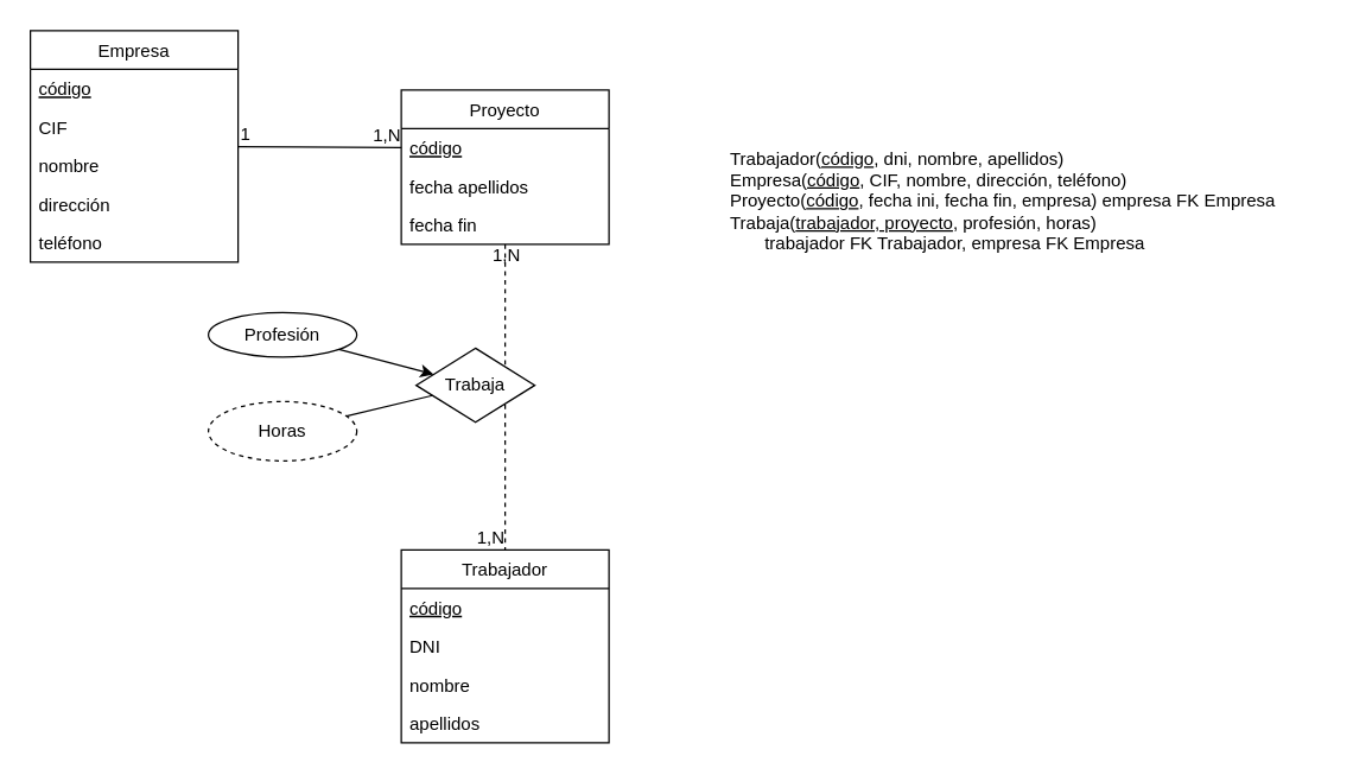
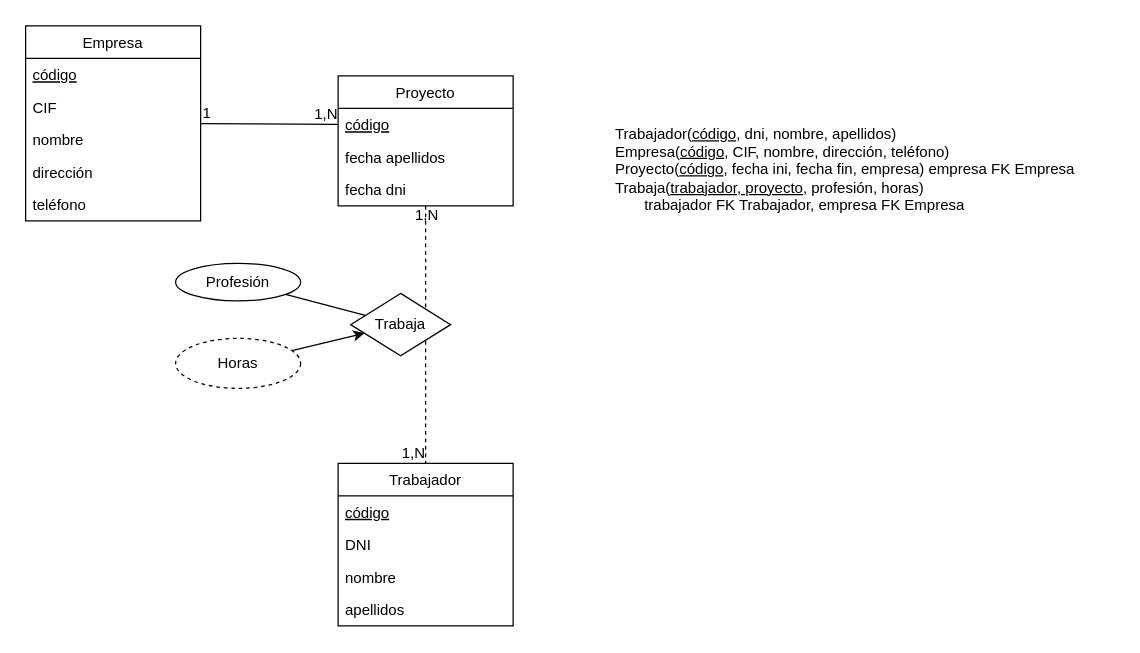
- <mxCell id="11" value="fecha fin" style="text;strokeColor=none;fillColor=none;align=left;verticalAlign=top;spacingLeft=4;spacingRight=4;overflow=hidden;rotatable=0;points=[[0,0.5],[1,0.5]];portConstraint=eastwest;" vertex="1" parent="8"><mxGeometry y="78" width="140" height="26" as="geometry" /></mxCell>
+ <mxCell id="11" value="fecha dni" style="text;strokeColor=none;fillColor=none;align=left;verticalAlign=top;spacingLeft=4;spacingRight=4;overflow=hidden;rotatable=0;points=[[0,0.5],[1,0.5]];portConstraint=eastwest;" vertex="1" parent="8"><mxGeometry y="78" width="140" height="26" as="geometry" /></mxCell>
- <mxCell id="26" value="" style="endArrow=classic;html=1;rounded=0;" edge="1" parent="1" source="24" target="23"><mxGeometry width="50" height="50" relative="1" as="geometry"><mxPoint x="80" y="320" as="sourcePoint" /><mxPoint x="130" y="270" as="targetPoint" /></mxGeometry></mxCell>
+ <mxCell id="26" value="" style="endArrow=none;html=1;rounded=0;" edge="1" parent="1" source="24" target="23"><mxGeometry width="50" height="50" relative="1" as="geometry"><mxPoint x="80" y="320" as="sourcePoint" /><mxPoint x="130" y="270" as="targetPoint" /></mxGeometry></mxCell>
- <mxCell id="27" value="" style="endArrow=none;html=1;rounded=0;" edge="1" parent="1" source="25" target="23"><mxGeometry width="50" height="50" relative="1" as="geometry"><mxPoint x="80" y="330" as="sourcePoint" /><mxPoint x="130" y="280" as="targetPoint" /></mxGeometry></mxCell>
+ <mxCell id="27" value="" style="endArrow=classic;html=1;rounded=0;" edge="1" parent="1" source="25" target="23"><mxGeometry width="50" height="50" relative="1" as="geometry"><mxPoint x="80" y="330" as="sourcePoint" /><mxPoint x="130" y="280" as="targetPoint" /></mxGeometry></mxCell>
